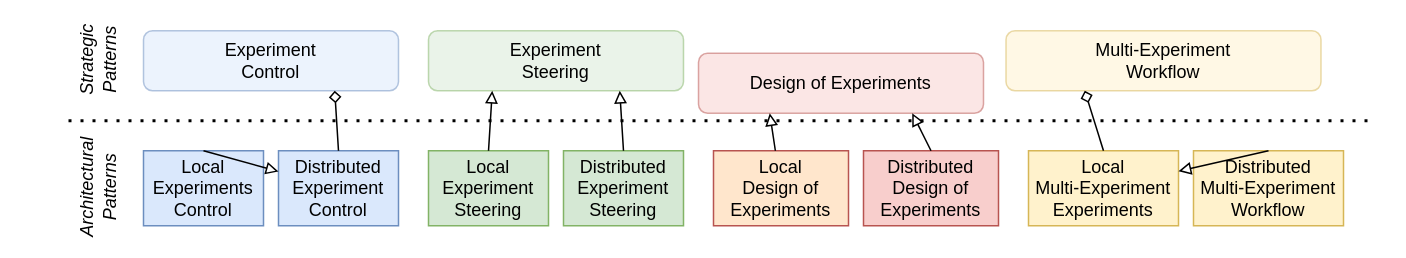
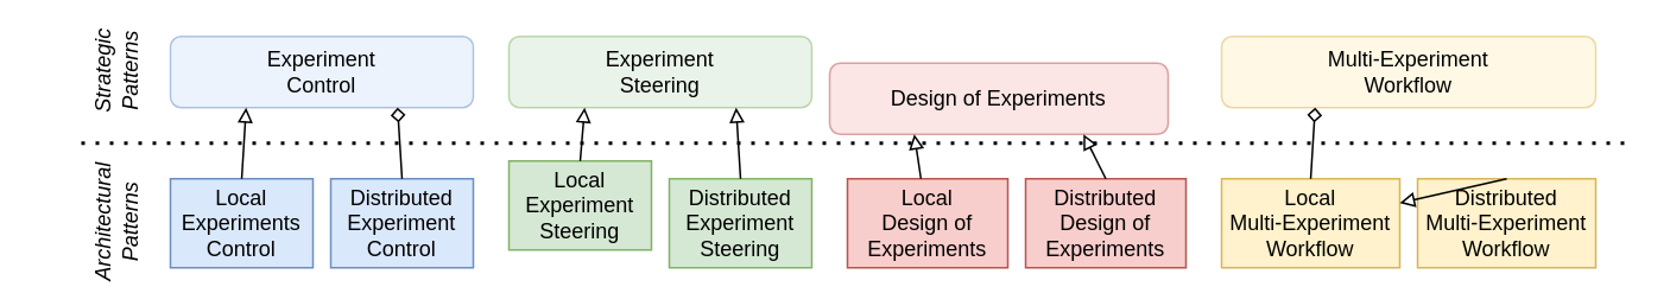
- <mxCell id="4" value="Multi-Experiment&lt;br&gt;Workflow" style="rounded=1;whiteSpace=wrap;html=1;fillColor=#fff2cc;strokeColor=#d6b656;opacity=50;glass=0;sketch=0;shadow=0;" parent="1" vertex="1"><mxGeometry x="670" y="20" width="210" height="40" as="geometry" /></mxCell>
+ <mxCell id="4" value="Multi-Experiment&lt;br&gt;Workflow" style="rounded=1;whiteSpace=wrap;html=1;fillColor=#fff2cc;strokeColor=#d6b656;opacity=50;glass=0;sketch=0;shadow=0;" parent="1" vertex="1"><mxGeometry x="685" y="20" width="210" height="40" as="geometry" /></mxCell>
- <mxCell id="17" value="" style="endArrow=block;html=1;rounded=0;endFill=0;exitX=0.5;exitY=0;exitDx=0;exitDy=0;" edge="1" parent="1" source="14" target="13"><mxGeometry width="50" height="50" relative="1" as="geometry"><mxPoint x="365" y="280" as="sourcePoint" /><mxPoint x="225" y="240" as="targetPoint" /></mxGeometry></mxCell>
+ <mxCell id="17" value="" style="endArrow=block;html=1;rounded=0;endFill=0;exitX=0.5;exitY=0;exitDx=0;exitDy=0;entryX=0.25;entryY=1;entryDx=0;entryDy=0;" edge="1" parent="1" source="14" target="2"><mxGeometry width="50" height="50" relative="1" as="geometry"><mxPoint x="365" y="280" as="sourcePoint" /><mxPoint x="225" y="240" as="targetPoint" /></mxGeometry></mxCell>
- <mxCell id="6" value="Local&lt;br&gt;Experiment&lt;br&gt;Steering" style="rounded=0;whiteSpace=wrap;html=1;fillColor=#d5e8d4;strokeColor=#82b366;" parent="1" vertex="1"><mxGeometry x="285" y="100" width="80" height="50" as="geometry" /></mxCell>
+ <mxCell id="6" value="Local&lt;br&gt;Experiment&lt;br&gt;Steering" style="rounded=0;whiteSpace=wrap;html=1;fillColor=#d5e8d4;strokeColor=#82b366;" parent="1" vertex="1"><mxGeometry x="285" y="90" width="80" height="50" as="geometry" /></mxCell>
- <mxCell id="8" value="Local&lt;br&gt;Design of Experiments" style="rounded=0;whiteSpace=wrap;html=1;fillColor=#ffe6cc;strokeColor=#b85450;" parent="1" vertex="1"><mxGeometry x="475" y="100" width="90" height="50" as="geometry" /></mxCell>
+ <mxCell id="8" value="Local&lt;br&gt;Design of Experiments" style="rounded=0;whiteSpace=wrap;html=1;fillColor=#f8cecc;strokeColor=#b85450;" parent="1" vertex="1"><mxGeometry x="475" y="100" width="90" height="50" as="geometry" /></mxCell>
- <mxCell id="16" value="Local&lt;br&gt;Multi-Experiment&lt;br&gt;Experiments" style="rounded=0;whiteSpace=wrap;html=1;fillColor=#fff2cc;strokeColor=#d6b656;" parent="1" vertex="1"><mxGeometry x="685" y="100" width="100" height="50" as="geometry" /></mxCell>
+ <mxCell id="16" value="Local&lt;br&gt;Multi-Experiment&lt;br&gt;Workflow" style="rounded=0;whiteSpace=wrap;html=1;fillColor=#fff2cc;strokeColor=#d6b656;" parent="1" vertex="1"><mxGeometry x="685" y="100" width="100" height="50" as="geometry" /></mxCell>
